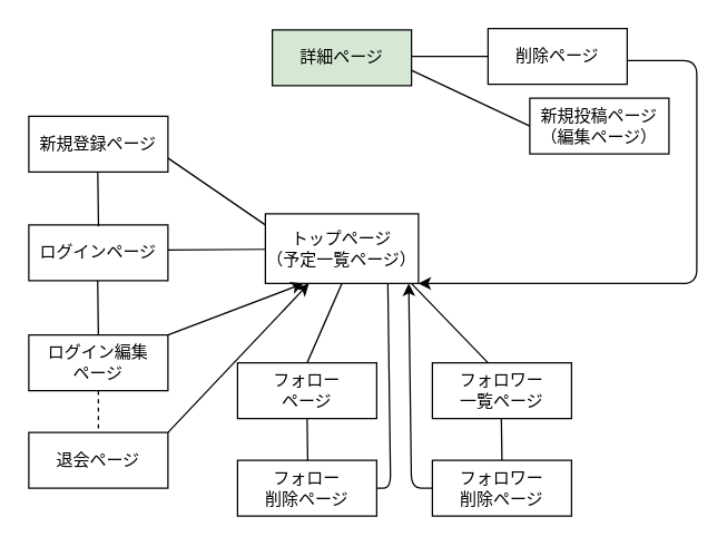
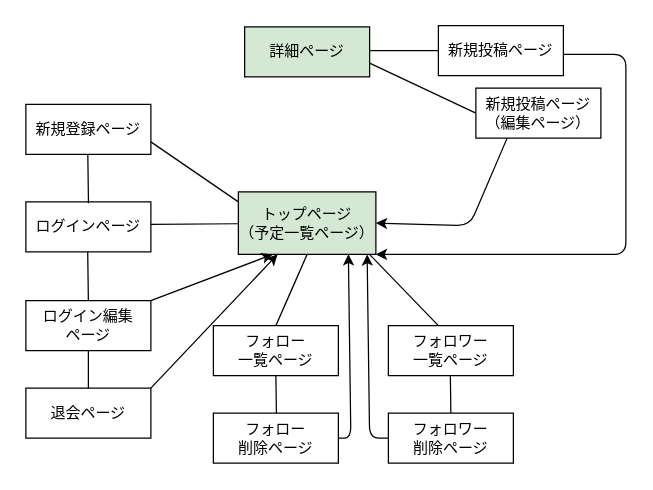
- <mxCell id="14" value="削除ページ" style="whiteSpace=wrap;html=1;align=center;" vertex="1" parent="1"><mxGeometry x="350" y="20" width="100" height="40" as="geometry" /></mxCell>
+ <mxCell id="14" value="新規投稿ページ" style="whiteSpace=wrap;html=1;align=center;" vertex="1" parent="1"><mxGeometry x="350" y="20" width="100" height="40" as="geometry" /></mxCell>
+ <mxCell id="13" value="" style="endArrow=classic;html=1;entryX=1;entryY=0.5;entryDx=0;entryDy=0;exitX=0.25;exitY=1;exitDx=0;exitDy=0;" edge="1" parent="1" source="12" target="2"><mxGeometry width="50" height="50" relative="1" as="geometry"><mxPoint x="340" y="153" as="sourcePoint" /><mxPoint x="477.5" y="80" as="targetPoint" /><Array as="points"><mxPoint x="375" y="180" /></Array></mxGeometry></mxCell>
- <mxCell id="2" value="トップページ&lt;br&gt;（予定一覧ページ）" style="whiteSpace=wrap;html=1;align=center;" vertex="1" parent="1"><mxGeometry x="190" y="153" width="110" height="50" as="geometry" /></mxCell>
+ <mxCell id="2" value="トップページ&lt;br&gt;（予定一覧ページ）" style="whiteSpace=wrap;html=1;align=center;fillColor=#d5e8d4;" vertex="1" parent="1"><mxGeometry x="190" y="153" width="110" height="50" as="geometry" /></mxCell>
- <mxCell id="28" value="" style="endArrow=none;html=1;entryX=0.8;entryY=0.997;entryDx=0;entryDy=0;exitX=1;exitY=0.5;exitDx=0;exitDy=0;entryPerimeter=0;" edge="1" parent="1" source="24" target="2"><mxGeometry width="50" height="50" relative="1" as="geometry"><mxPoint x="295" y="330" as="sourcePoint" /><mxPoint x="345" y="280" as="targetPoint" /><Array as="points"><mxPoint x="280" y="350" /></Array></mxGeometry></mxCell>
+ <mxCell id="28" value="" style="endArrow=classic;html=1;entryX=0.8;entryY=0.997;entryDx=0;entryDy=0;exitX=1;exitY=0.5;exitDx=0;exitDy=0;entryPerimeter=0;" edge="1" parent="1" source="24" target="2"><mxGeometry width="50" height="50" relative="1" as="geometry"><mxPoint x="295" y="330" as="sourcePoint" /><mxPoint x="345" y="280" as="targetPoint" /><Array as="points"><mxPoint x="280" y="350" /></Array></mxGeometry></mxCell>
- <mxCell id="22" value="フォロー&lt;br&gt;ページ" style="whiteSpace=wrap;html=1;align=center;" vertex="1" parent="1"><mxGeometry x="170" y="260" width="100" height="40" as="geometry" /></mxCell>
+ <mxCell id="22" value="フォロー&lt;br&gt;一覧ページ" style="whiteSpace=wrap;html=1;align=center;" vertex="1" parent="1"><mxGeometry x="170" y="260" width="100" height="40" as="geometry" /></mxCell>
- <mxCell id="8" value="" style="endArrow=none;html=1;rounded=0;entryX=0.5;entryY=0;entryDx=0;entryDy=0;exitX=0.5;exitY=1;exitDx=0;exitDy=0;dashed=1;" edge="1" parent="1" source="5" target="7"><mxGeometry relative="1" as="geometry"><mxPoint x="60" y="280" as="sourcePoint" /><mxPoint x="80" y="280" as="targetPoint" /><Array as="points" /></mxGeometry></mxCell>
+ <mxCell id="8" value="" style="endArrow=none;html=1;rounded=0;entryX=0.5;entryY=0;entryDx=0;entryDy=0;exitX=0.5;exitY=1;exitDx=0;exitDy=0;" edge="1" parent="1" source="5" target="7"><mxGeometry relative="1" as="geometry"><mxPoint x="60" y="280" as="sourcePoint" /><mxPoint x="80" y="280" as="targetPoint" /><Array as="points" /></mxGeometry></mxCell>
